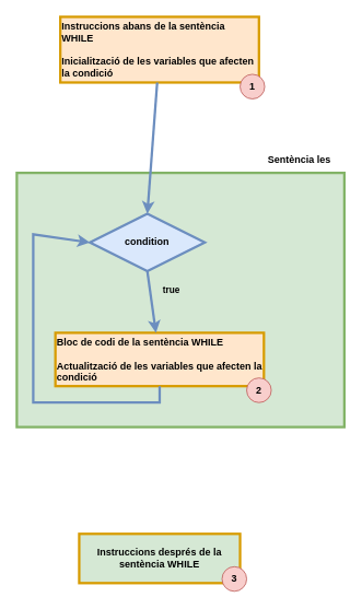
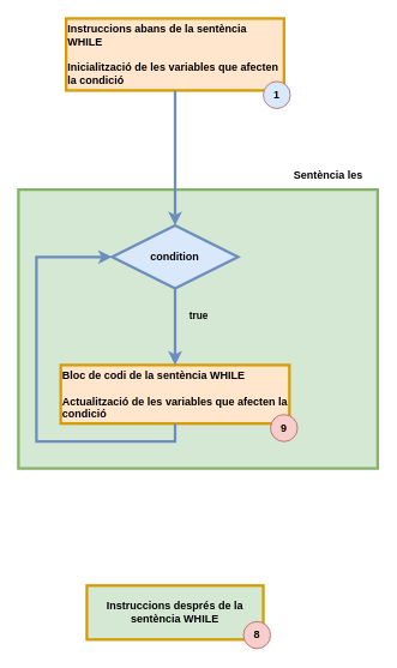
- <mxCell id="11" value="&lt;b&gt;1&lt;/b&gt;" style="ellipse;whiteSpace=wrap;html=1;aspect=fixed;fillColor=#f8cecc;strokeColor=#b85450;" vertex="1" parent="1"><mxGeometry x="292" y="90" width="30" height="30" as="geometry" /></mxCell>
+ <mxCell id="11" value="&lt;b&gt;1&lt;/b&gt;" style="ellipse;whiteSpace=wrap;html=1;aspect=fixed;fillColor=#dae8fc;strokeColor=#b85450;" vertex="1" parent="1"><mxGeometry x="292" y="90" width="30" height="30" as="geometry" /></mxCell>
- <mxCell id="4" value="&lt;b&gt;condition&lt;/b&gt;" style="strokeWidth=3;html=1;shape=mxgraph.flowchart.decision;whiteSpace=wrap;fillColor=#dae8fc;strokeColor=#6c8ebf;" vertex="1" parent="1"><mxGeometry x="109" y="260" width="140" height="70" as="geometry" /></mxCell>
+ <mxCell id="4" value="&lt;b&gt;condition&lt;/b&gt;" style="strokeWidth=3;html=1;shape=mxgraph.flowchart.decision;whiteSpace=wrap;fillColor=#dae8fc;strokeColor=#6c8ebf;" vertex="1" parent="1"><mxGeometry x="124" y="250" width="140" height="70" as="geometry" /></mxCell>
- <mxCell id="12" value="&lt;span&gt;2&lt;/span&gt;" style="ellipse;whiteSpace=wrap;html=1;aspect=fixed;fillColor=#f8cecc;strokeColor=#b85450;fontStyle=1" vertex="1" parent="1"><mxGeometry x="300" y="460" width="30" height="30" as="geometry" /></mxCell>
+ <mxCell id="12" value="&lt;span&gt;9&lt;/span&gt;" style="ellipse;whiteSpace=wrap;html=1;aspect=fixed;fillColor=#f8cecc;strokeColor=#b85450;fontStyle=1" vertex="1" parent="1"><mxGeometry x="300" y="460" width="30" height="30" as="geometry" /></mxCell>
- <mxCell id="13" value="&lt;b&gt;3&lt;/b&gt;" style="ellipse;whiteSpace=wrap;html=1;aspect=fixed;fillColor=#f8cecc;strokeColor=#b85450;" vertex="1" parent="1"><mxGeometry x="270" y="690" width="30" height="30" as="geometry" /></mxCell>
+ <mxCell id="13" value="&lt;b&gt;8&lt;/b&gt;" style="ellipse;whiteSpace=wrap;html=1;aspect=fixed;fillColor=#f8cecc;strokeColor=#b85450;" vertex="1" parent="1"><mxGeometry x="270" y="690" width="30" height="30" as="geometry" /></mxCell>
